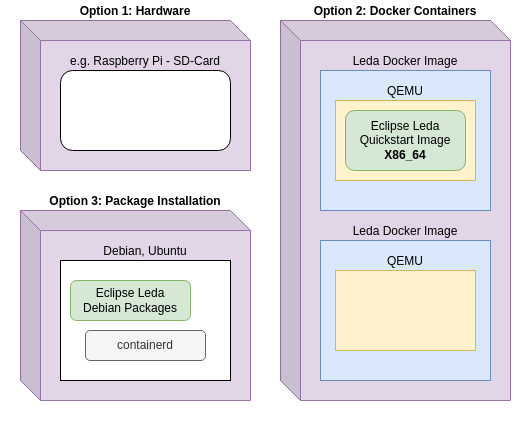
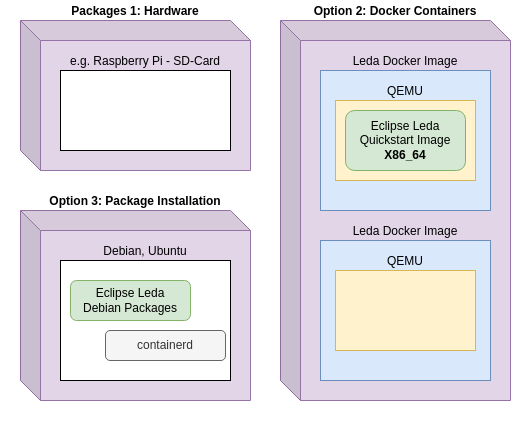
- <mxCell id="2" value="Option 1: Hardware" style="shape=cube;whiteSpace=wrap;html=1;boundedLbl=1;backgroundOutline=1;darkOpacity=0.05;darkOpacity2=0.1;fillColor=#e1d5e7;strokeColor=#9673a6;labelPosition=center;verticalLabelPosition=top;align=center;verticalAlign=bottom;fontStyle=1" vertex="1" parent="1"><mxGeometry x="20" y="20" width="230" height="150" as="geometry" /></mxCell>
+ <mxCell id="2" value="Packages 1: Hardware" style="shape=cube;whiteSpace=wrap;html=1;boundedLbl=1;backgroundOutline=1;darkOpacity=0.05;darkOpacity2=0.1;fillColor=#e1d5e7;strokeColor=#9673a6;labelPosition=center;verticalLabelPosition=top;align=center;verticalAlign=bottom;fontStyle=1" vertex="1" parent="1"><mxGeometry x="20" y="20" width="230" height="150" as="geometry" /></mxCell>
- <mxCell id="3" value="e.g. Raspberry Pi - SD-Card" style="whiteSpace=wrap;html=1;labelPosition=center;verticalLabelPosition=top;align=center;verticalAlign=bottom;rounded=1;" vertex="1" parent="1"><mxGeometry x="60" y="70" width="170" height="80" as="geometry" /></mxCell>
+ <mxCell id="3" value="e.g. Raspberry Pi - SD-Card" style="rounded=0;whiteSpace=wrap;html=1;labelPosition=center;verticalLabelPosition=top;align=center;verticalAlign=bottom;" vertex="1" parent="1"><mxGeometry x="60" y="70" width="170" height="80" as="geometry" /></mxCell>
- <mxCell id="11" value="containerd" style="rounded=1;whiteSpace=wrap;html=1;fillColor=#f5f5f5;strokeColor=#666666;fontColor=#333333;" vertex="1" parent="1"><mxGeometry x="85" y="330" width="120" height="30" as="geometry" /></mxCell>
+ <mxCell id="11" value="containerd" style="rounded=1;whiteSpace=wrap;html=1;fillColor=#f5f5f5;strokeColor=#666666;fontColor=#333333;" vertex="1" parent="1"><mxGeometry x="105" y="330" width="120" height="30" as="geometry" /></mxCell>
